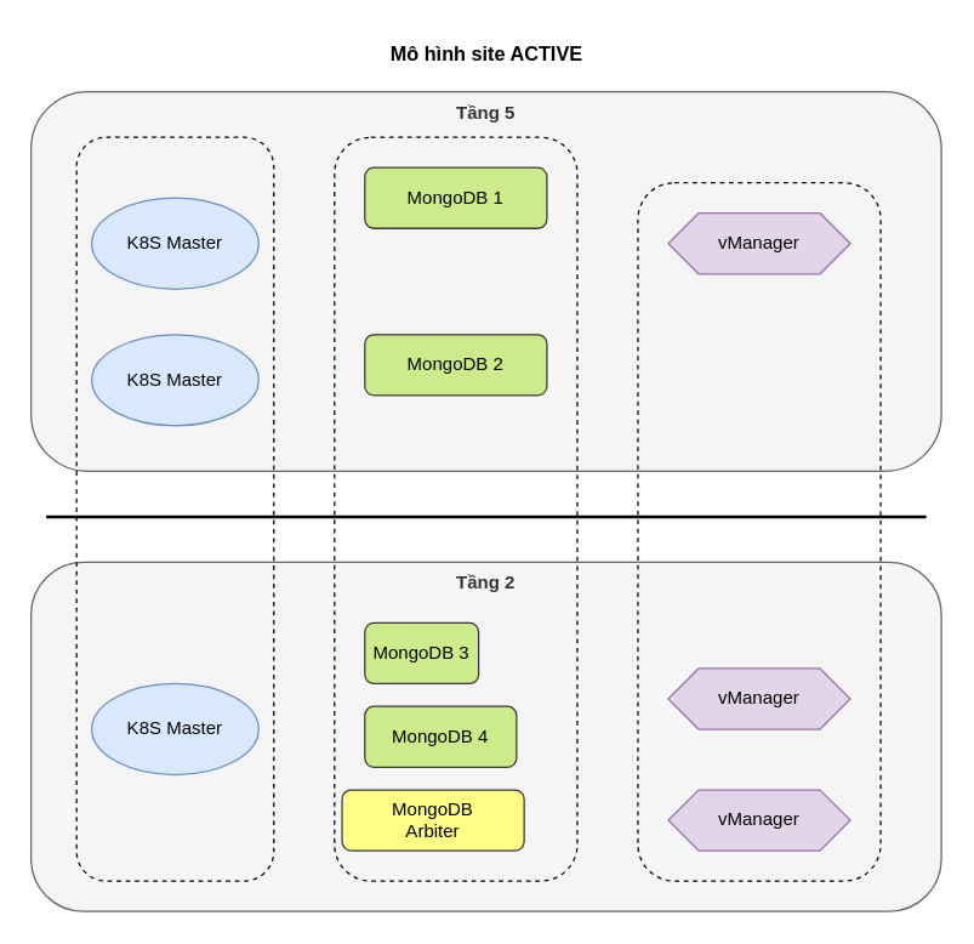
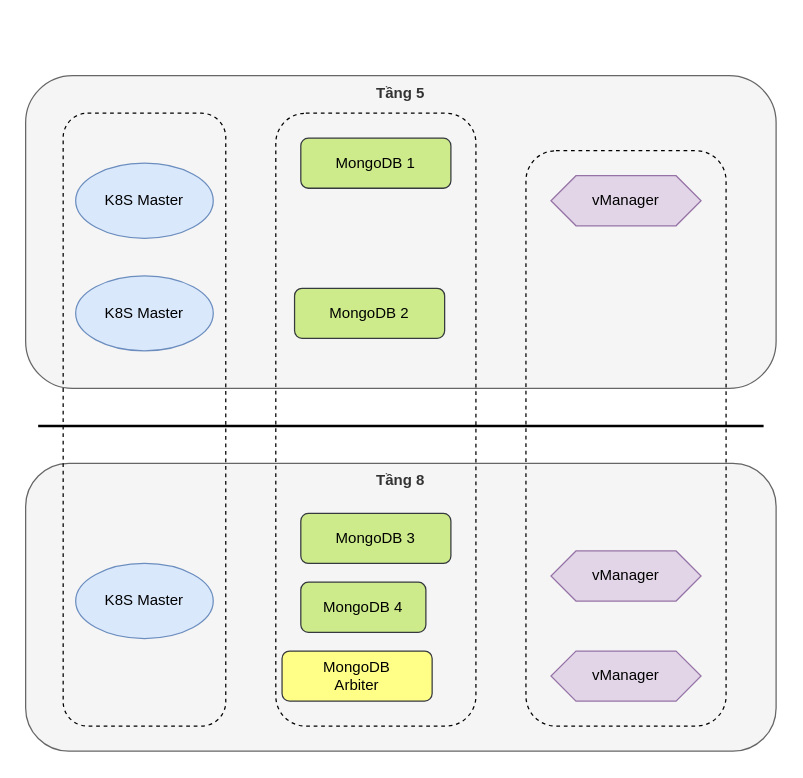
- <mxCell id="19" value="Mô hình site ACTIVE" style="text;html=1;align=center;verticalAlign=middle;resizable=0;points=[];autosize=1;strokeColor=none;fillColor=none;fontFamily=Helvetica;fontSize=13;fontColor=default;labelBackgroundColor=default;fontStyle=1" vertex="1" parent="1"><mxGeometry x="250" y="20" width="140" height="30" as="geometry" /></mxCell>
- <mxCell id="14" value="MongoDB&lt;span style=&quot;background-color: initial;&quot;&gt;&amp;nbsp;2&lt;/span&gt;" style="rounded=1;whiteSpace=wrap;html=1;fillColor=#cdeb8b;strokeColor=#36393d;" vertex="1" parent="1"><mxGeometry x="240" y="220" width="120" height="40" as="geometry" /></mxCell>
+ <mxCell id="14" value="MongoDB&lt;span style=&quot;background-color: initial;&quot;&gt;&amp;nbsp;2&lt;/span&gt;" style="rounded=1;whiteSpace=wrap;html=1;fillColor=#cdeb8b;strokeColor=#36393d;" vertex="1" parent="1"><mxGeometry x="235" y="230" width="120" height="40" as="geometry" /></mxCell>
- <mxCell id="2" value="Tầng 2" style="rounded=1;whiteSpace=wrap;html=1;verticalAlign=top;fontStyle=1;fillColor=#f5f5f5;fontColor=#333333;strokeColor=#666666;" vertex="1" parent="1"><mxGeometry x="20" y="370" width="600" height="230" as="geometry" /></mxCell>
+ <mxCell id="2" value="Tầng 8" style="rounded=1;whiteSpace=wrap;html=1;verticalAlign=top;fontStyle=1;fillColor=#f5f5f5;fontColor=#333333;strokeColor=#666666;" vertex="1" parent="1"><mxGeometry x="20" y="370" width="600" height="230" as="geometry" /></mxCell>
- <mxCell id="11" value="MongoDB&lt;span style=&quot;background-color: initial;&quot;&gt;&amp;nbsp;3&lt;/span&gt;" style="rounded=1;whiteSpace=wrap;html=1;fillColor=#cdeb8b;strokeColor=#36393d;" vertex="1" parent="1"><mxGeometry x="240" y="410" width="75" height="40" as="geometry" /></mxCell>
+ <mxCell id="11" value="MongoDB&lt;span style=&quot;background-color: initial;&quot;&gt;&amp;nbsp;3&lt;/span&gt;" style="rounded=1;whiteSpace=wrap;html=1;fillColor=#cdeb8b;strokeColor=#36393d;" vertex="1" parent="1"><mxGeometry x="240" y="410" width="120" height="40" as="geometry" /></mxCell>
